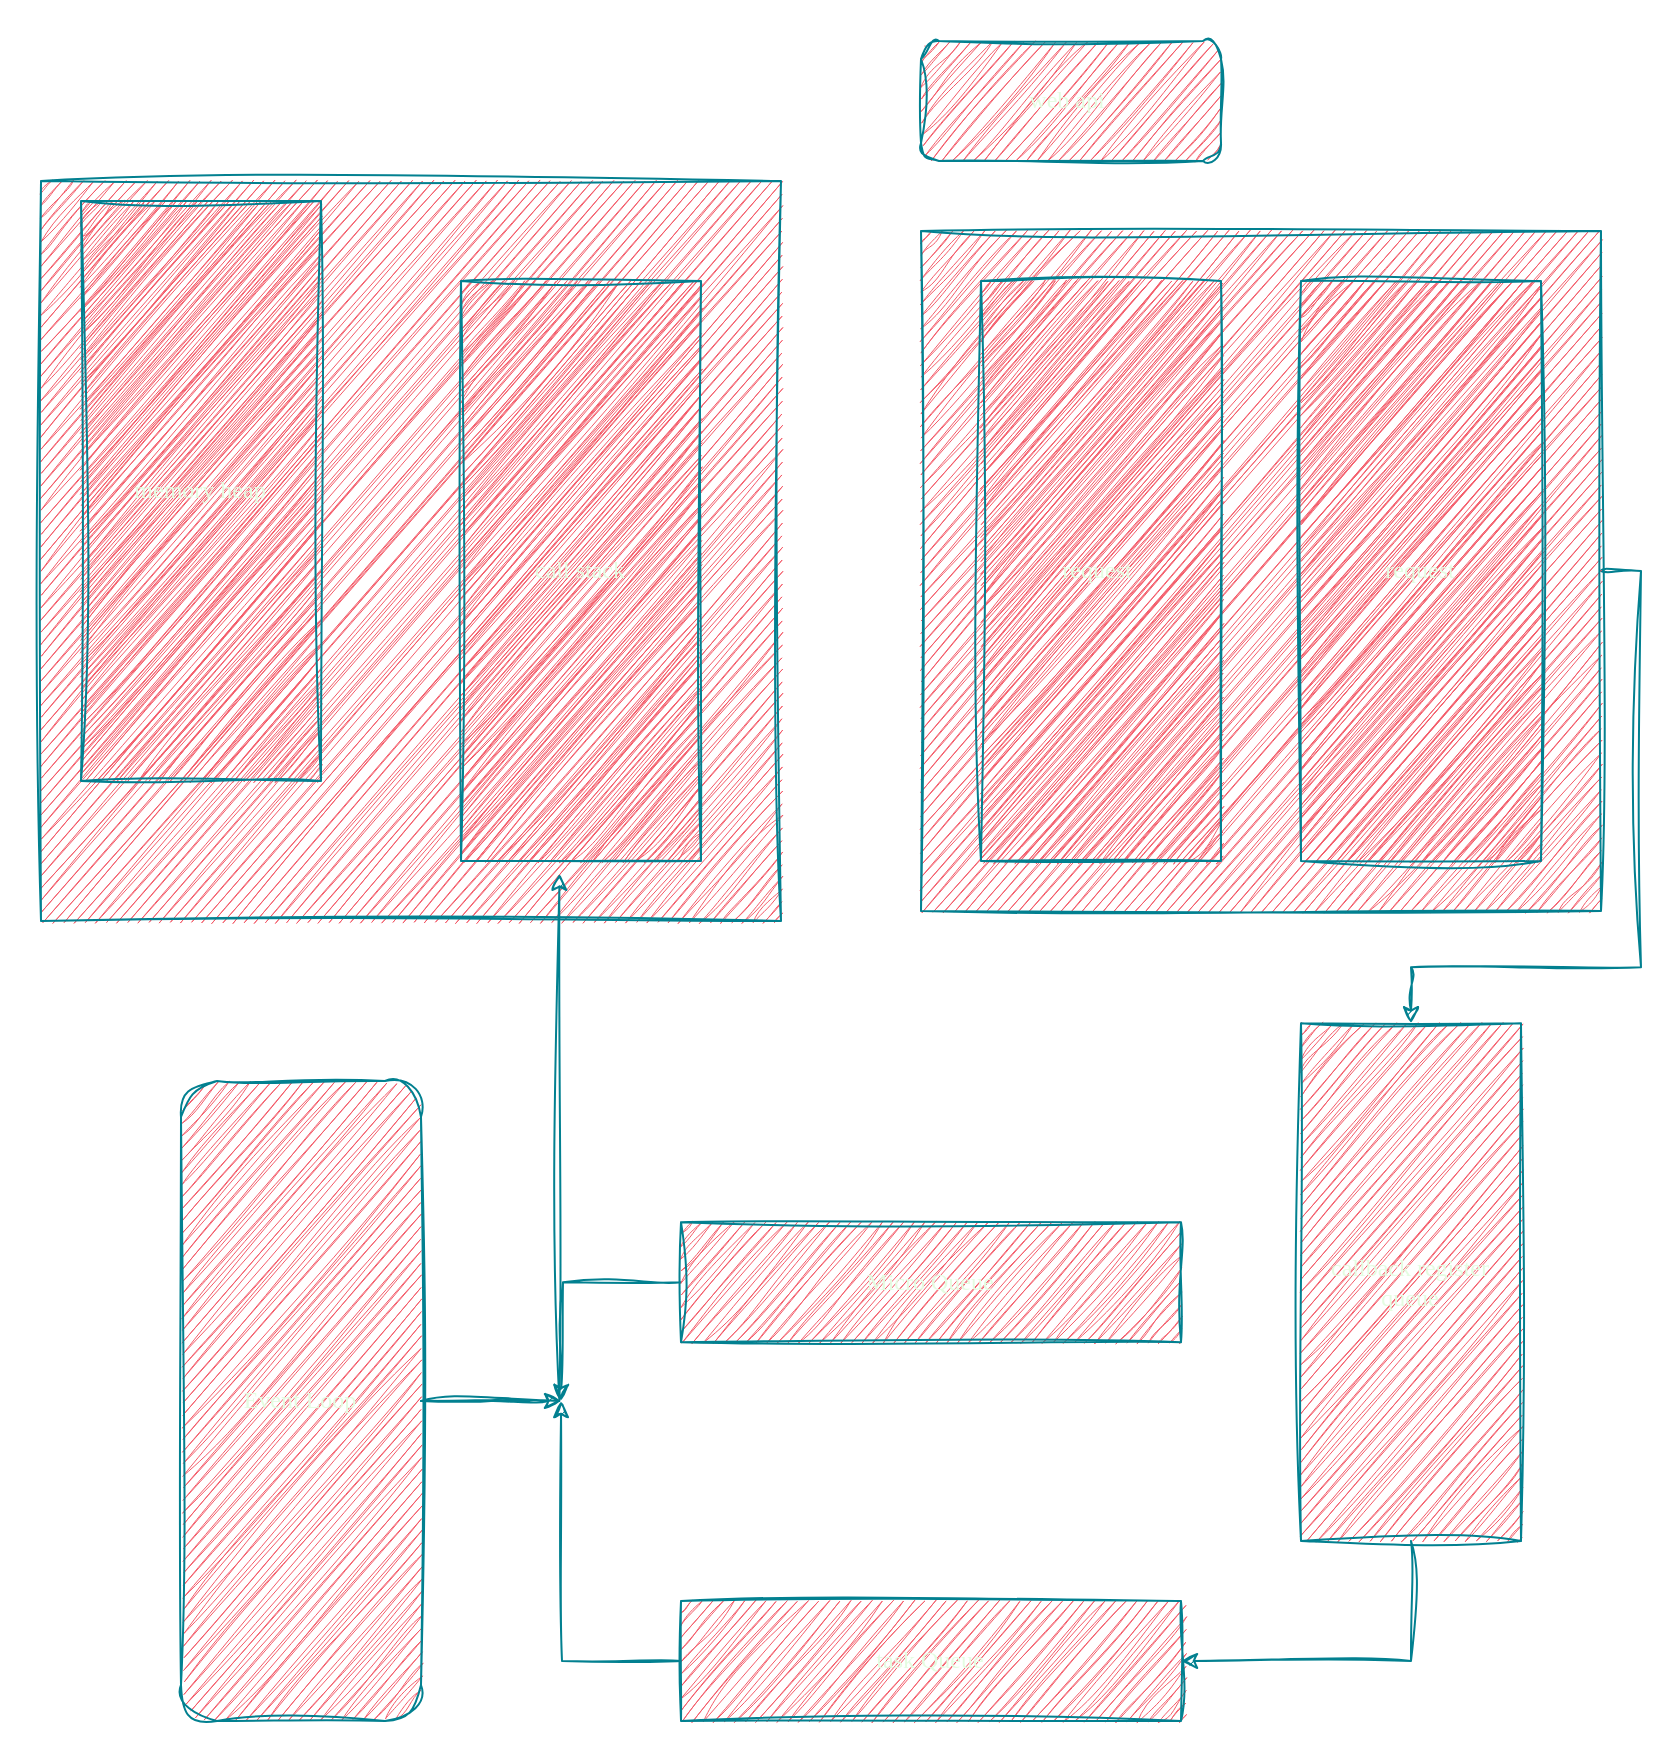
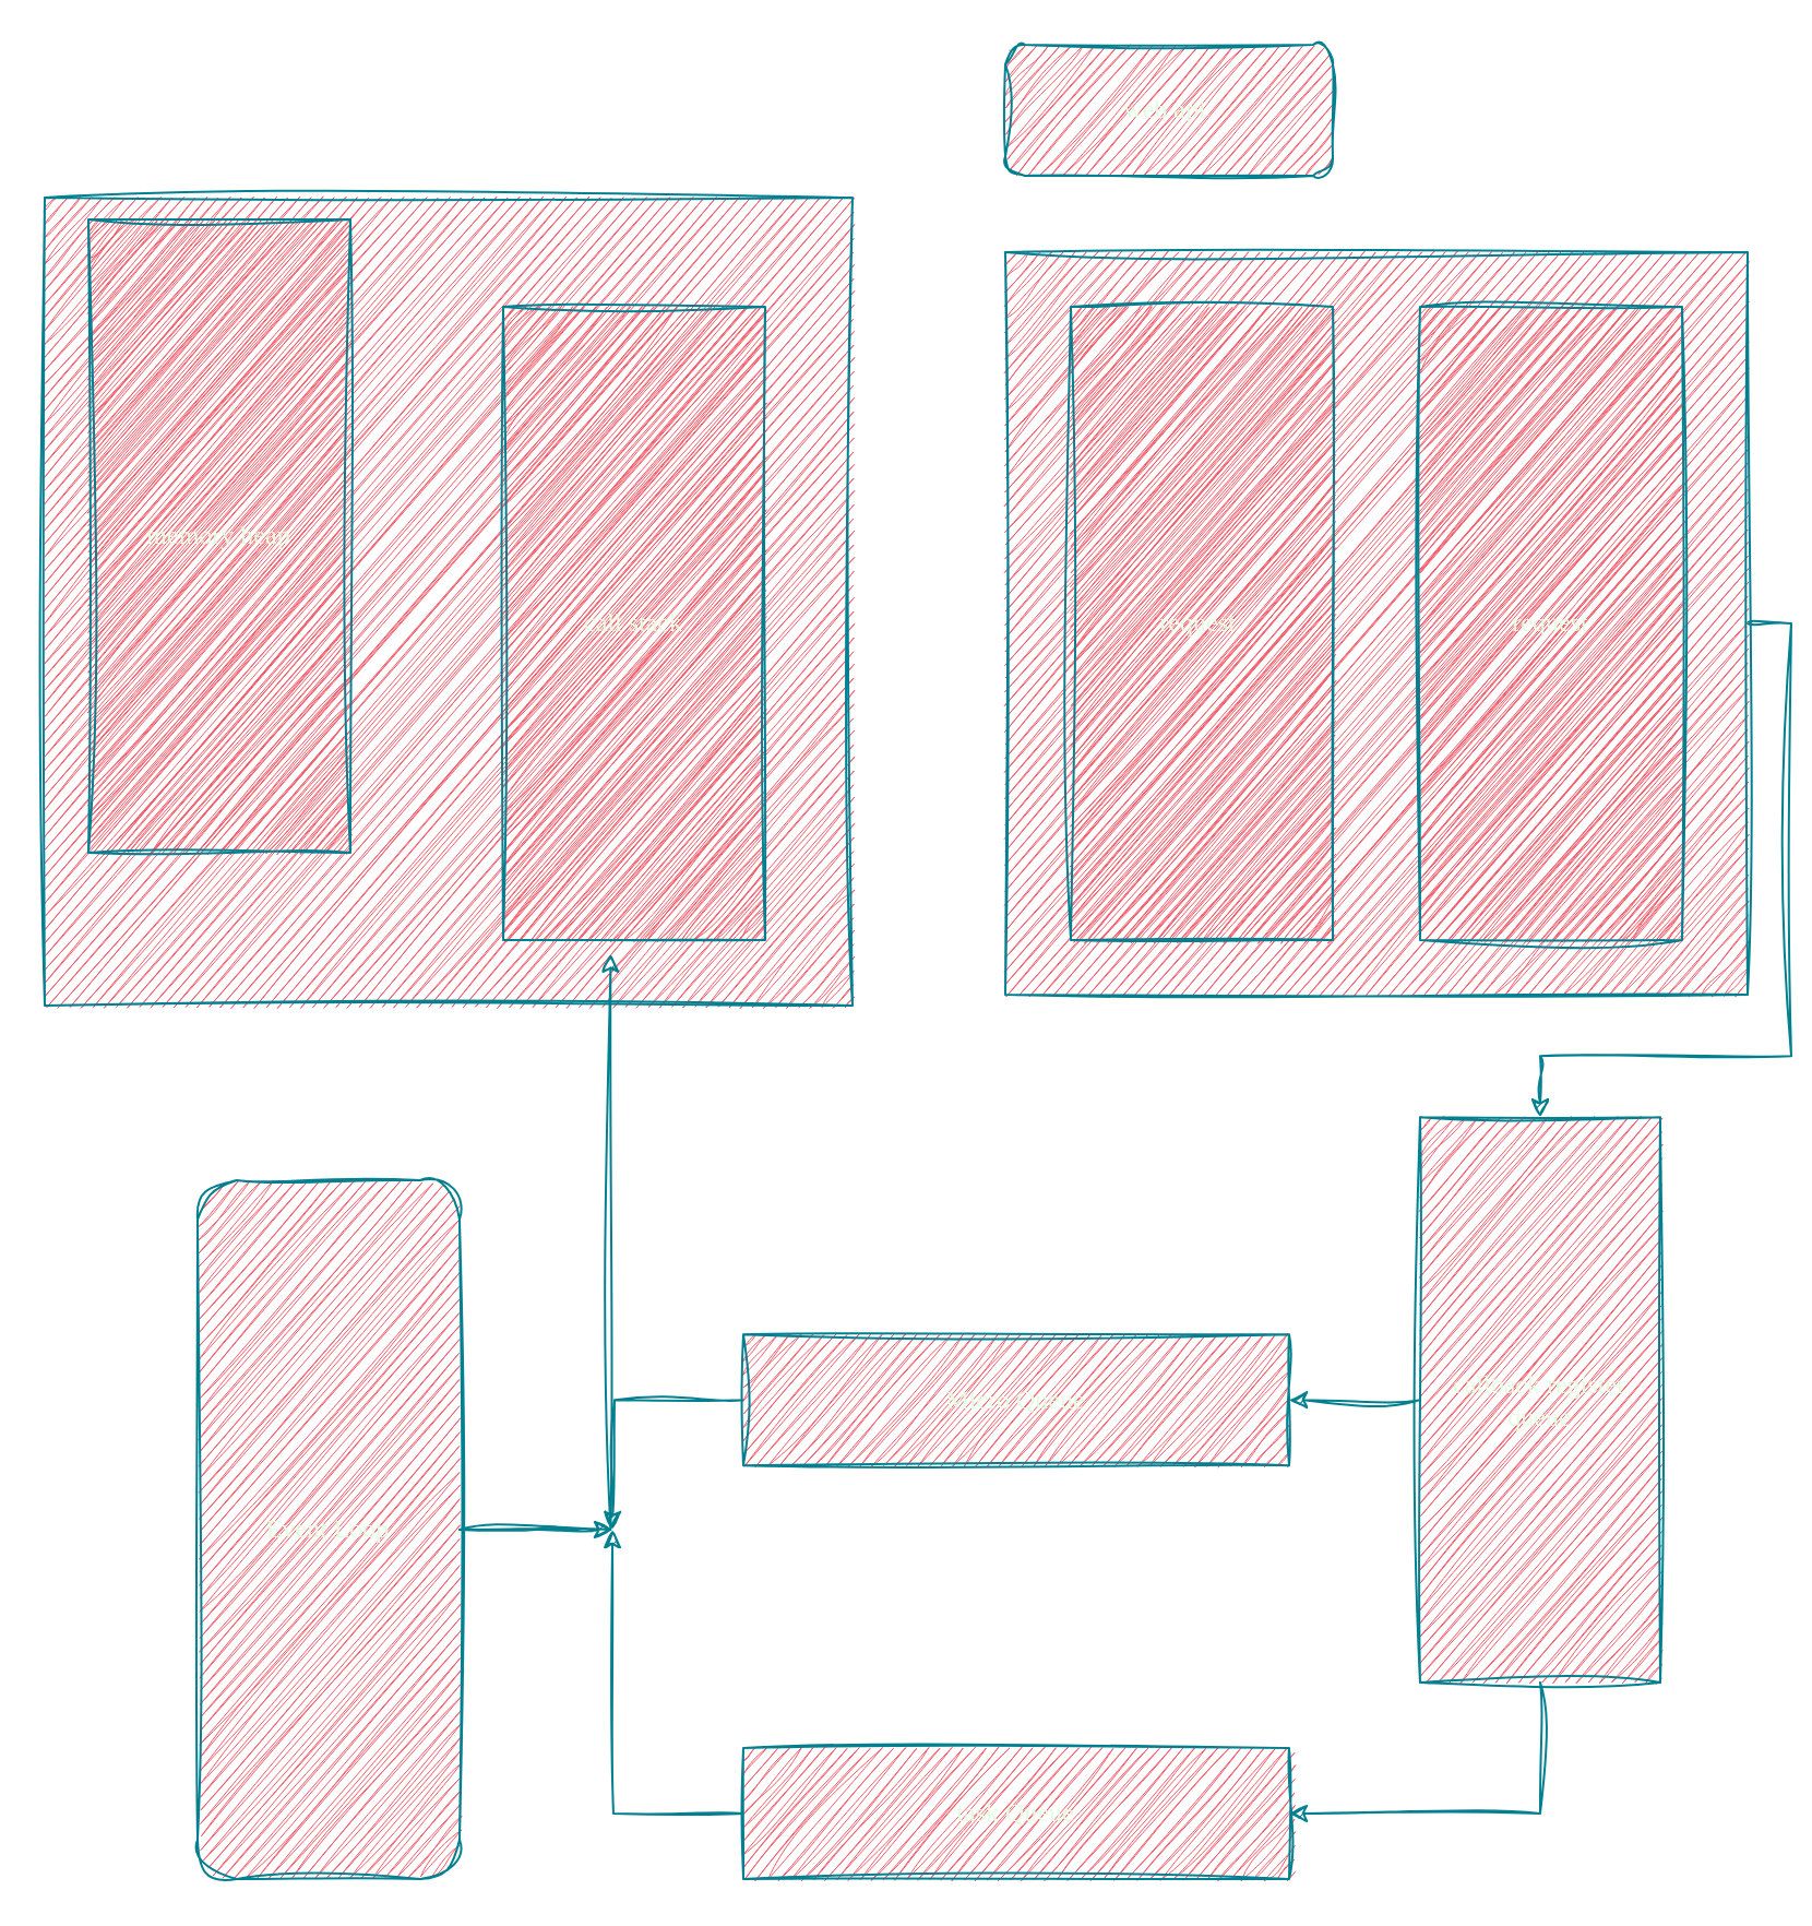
+ <mxCell id="11" style="edgeStyle=orthogonalEdgeStyle;rounded=0;hachureGap=4;orthogonalLoop=1;jettySize=auto;html=1;exitX=0;exitY=0.5;exitDx=0;exitDy=0;fontFamily=Architects Daughter;fontSource=https%3A%2F%2Ffonts.googleapis.com%2Fcss%3Ffamily%3DArchitects%2BDaughter;labelBackgroundColor=none;strokeColor=#028090;fontColor=default;sketch=1;curveFitting=1;jiggle=2;" edge="1" parent="1" source="12" target="16"><mxGeometry relative="1" as="geometry"><mxPoint x="580" y="640.304" as="targetPoint" /></mxGeometry></mxCell>
